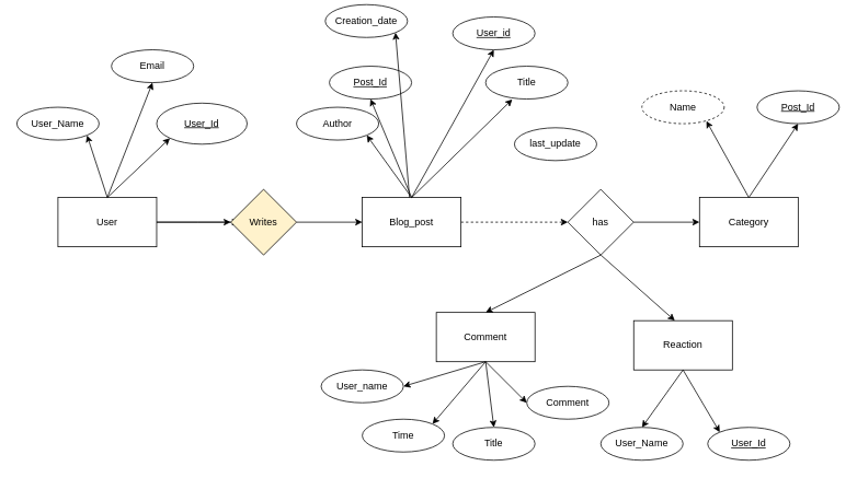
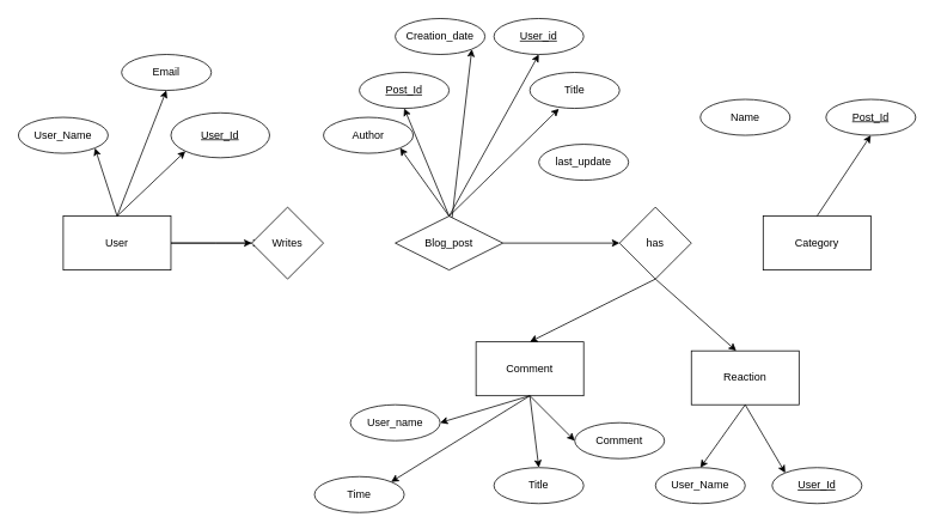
- <mxCell id="20" value="Creation_date" style="ellipse;whiteSpace=wrap;html=1;align=center;" vertex="1" parent="1"><mxGeometry x="395" y="5" width="100" height="40" as="geometry" /></mxCell>
+ <mxCell id="20" value="Creation_date" style="ellipse;whiteSpace=wrap;html=1;align=center;" vertex="1" parent="1"><mxGeometry x="440" y="20" width="100" height="40" as="geometry" /></mxCell>
- <mxCell id="24" value="Name" style="ellipse;whiteSpace=wrap;html=1;align=center;dashed=1;" vertex="1" parent="1"><mxGeometry x="780" y="110" width="100" height="40" as="geometry" /></mxCell>
+ <mxCell id="24" value="Name" style="ellipse;whiteSpace=wrap;html=1;align=center;" vertex="1" parent="1"><mxGeometry x="780" y="110" width="100" height="40" as="geometry" /></mxCell>
- <mxCell id="22" value="last_update" style="ellipse;whiteSpace=wrap;html=1;align=center;" vertex="1" parent="1"><mxGeometry x="625" y="155" width="100" height="40" as="geometry" /></mxCell>
+ <mxCell id="22" value="last_update" style="ellipse;whiteSpace=wrap;html=1;align=center;" vertex="1" parent="1"><mxGeometry x="600" y="160" width="100" height="40" as="geometry" /></mxCell>
- <mxCell id="41" value="" style="endArrow=classic;html=1;rounded=0;entryX=0.784;entryY=0.92;entryDx=0;entryDy=0;entryPerimeter=0;exitX=0.5;exitY=0;exitDx=0;exitDy=0;" edge="1" parent="1" source="11" target="24"><mxGeometry width="50" height="50" relative="1" as="geometry"><mxPoint x="900" y="240" as="sourcePoint" /><mxPoint x="870" y="180" as="targetPoint" /></mxGeometry></mxCell>
- <mxCell id="6" value="Writes" style="rhombus;whiteSpace=wrap;html=1;rounded=0;fillColor=#fff2cc;" vertex="1" parent="1"><mxGeometry x="280" y="230" width="80" height="80" as="geometry" /></mxCell>
+ <mxCell id="6" value="Writes" style="rhombus;whiteSpace=wrap;html=1;rounded=0;" vertex="1" parent="1"><mxGeometry x="280" y="230" width="80" height="80" as="geometry" /></mxCell>
- <mxCell id="5" value="" style="edgeStyle=orthogonalEdgeStyle;rounded=0;orthogonalLoop=1;jettySize=auto;html=1;" edge="1" parent="1" source="6" target="8"><mxGeometry relative="1" as="geometry" /></mxCell>
- <mxCell id="8" value="Blog_post" style="whiteSpace=wrap;html=1;rounded=0;" vertex="1" parent="1"><mxGeometry x="440" y="240" width="120" height="60" as="geometry" /></mxCell>
+ <mxCell id="8" value="Blog_post" style="rhombus;whiteSpace=wrap;html=1;" vertex="1" parent="1"><mxGeometry x="440" y="240" width="120" height="60" as="geometry" /></mxCell>
- <mxCell id="7" value="" style="edgeStyle=orthogonalEdgeStyle;rounded=0;orthogonalLoop=1;jettySize=auto;html=1;dashed=1;" edge="1" parent="1" source="8" target="10"><mxGeometry relative="1" as="geometry" /></mxCell>
+ <mxCell id="7" value="" style="edgeStyle=orthogonalEdgeStyle;rounded=0;orthogonalLoop=1;jettySize=auto;html=1;" edge="1" parent="1" source="8" target="10"><mxGeometry relative="1" as="geometry" /></mxCell>
- <mxCell id="9" value="" style="edgeStyle=orthogonalEdgeStyle;rounded=0;orthogonalLoop=1;jettySize=auto;html=1;" edge="1" parent="1" source="10" target="11"><mxGeometry relative="1" as="geometry" /></mxCell>
- <mxCell id="27" value="Time" style="ellipse;whiteSpace=wrap;html=1;align=center;" vertex="1" parent="1"><mxGeometry x="440" y="510" width="100" height="40" as="geometry" /></mxCell>
+ <mxCell id="27" value="Time" style="ellipse;whiteSpace=wrap;html=1;align=center;" vertex="1" parent="1"><mxGeometry x="350" y="530" width="100" height="40" as="geometry" /></mxCell>
